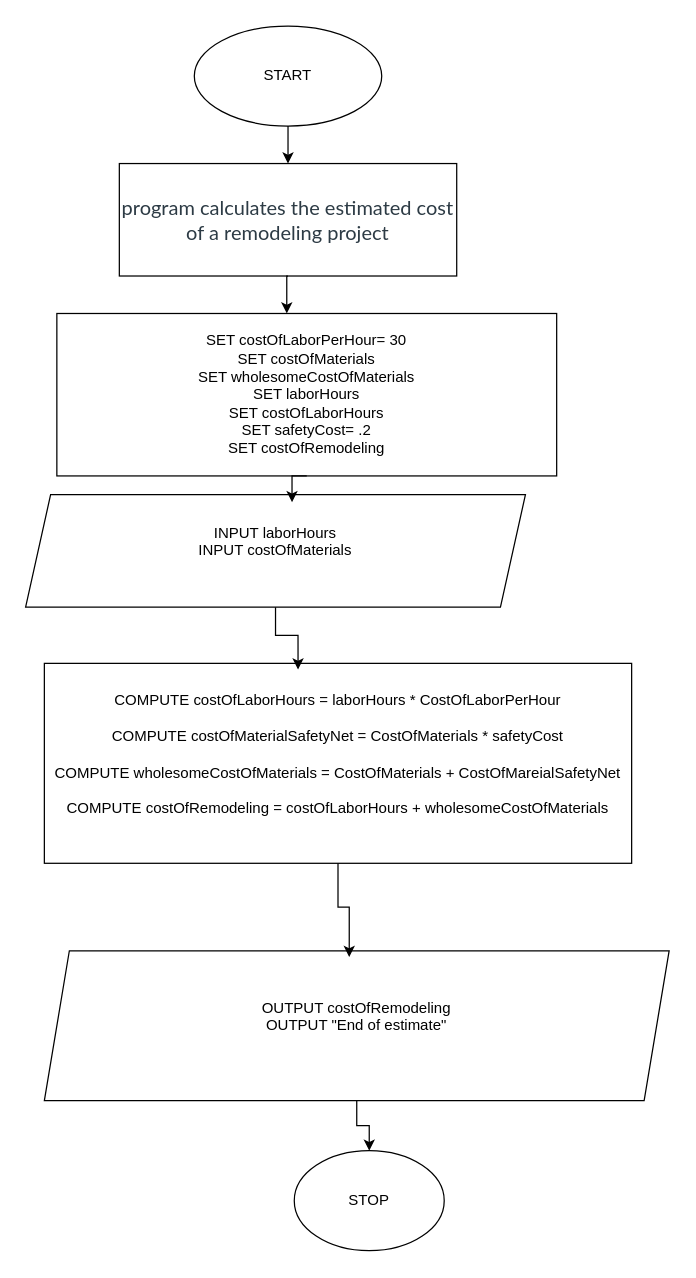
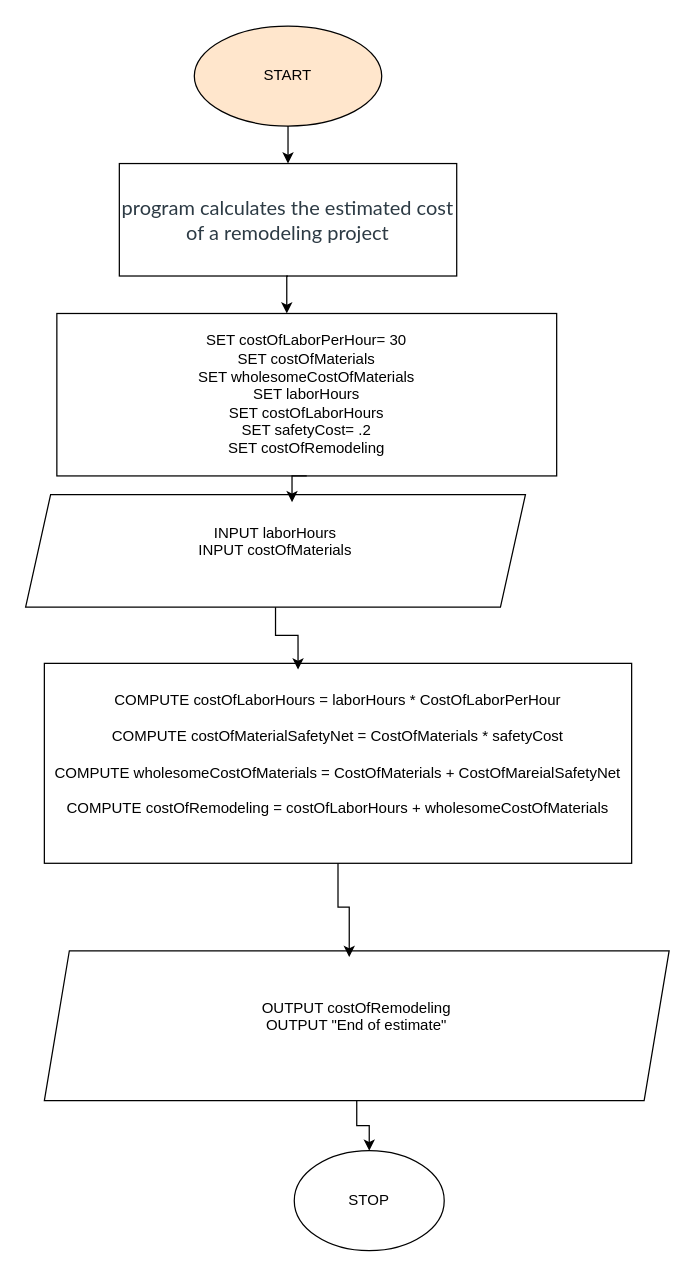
- <mxCell id="3" value="START" style="ellipse;whiteSpace=wrap;html=1;" vertex="1" parent="1"><mxGeometry x="155" y="20" width="150" height="80" as="geometry" /></mxCell>
+ <mxCell id="3" value="START" style="ellipse;whiteSpace=wrap;html=1;fillColor=#ffe6cc;" vertex="1" parent="1"><mxGeometry x="155" y="20" width="150" height="80" as="geometry" /></mxCell>
